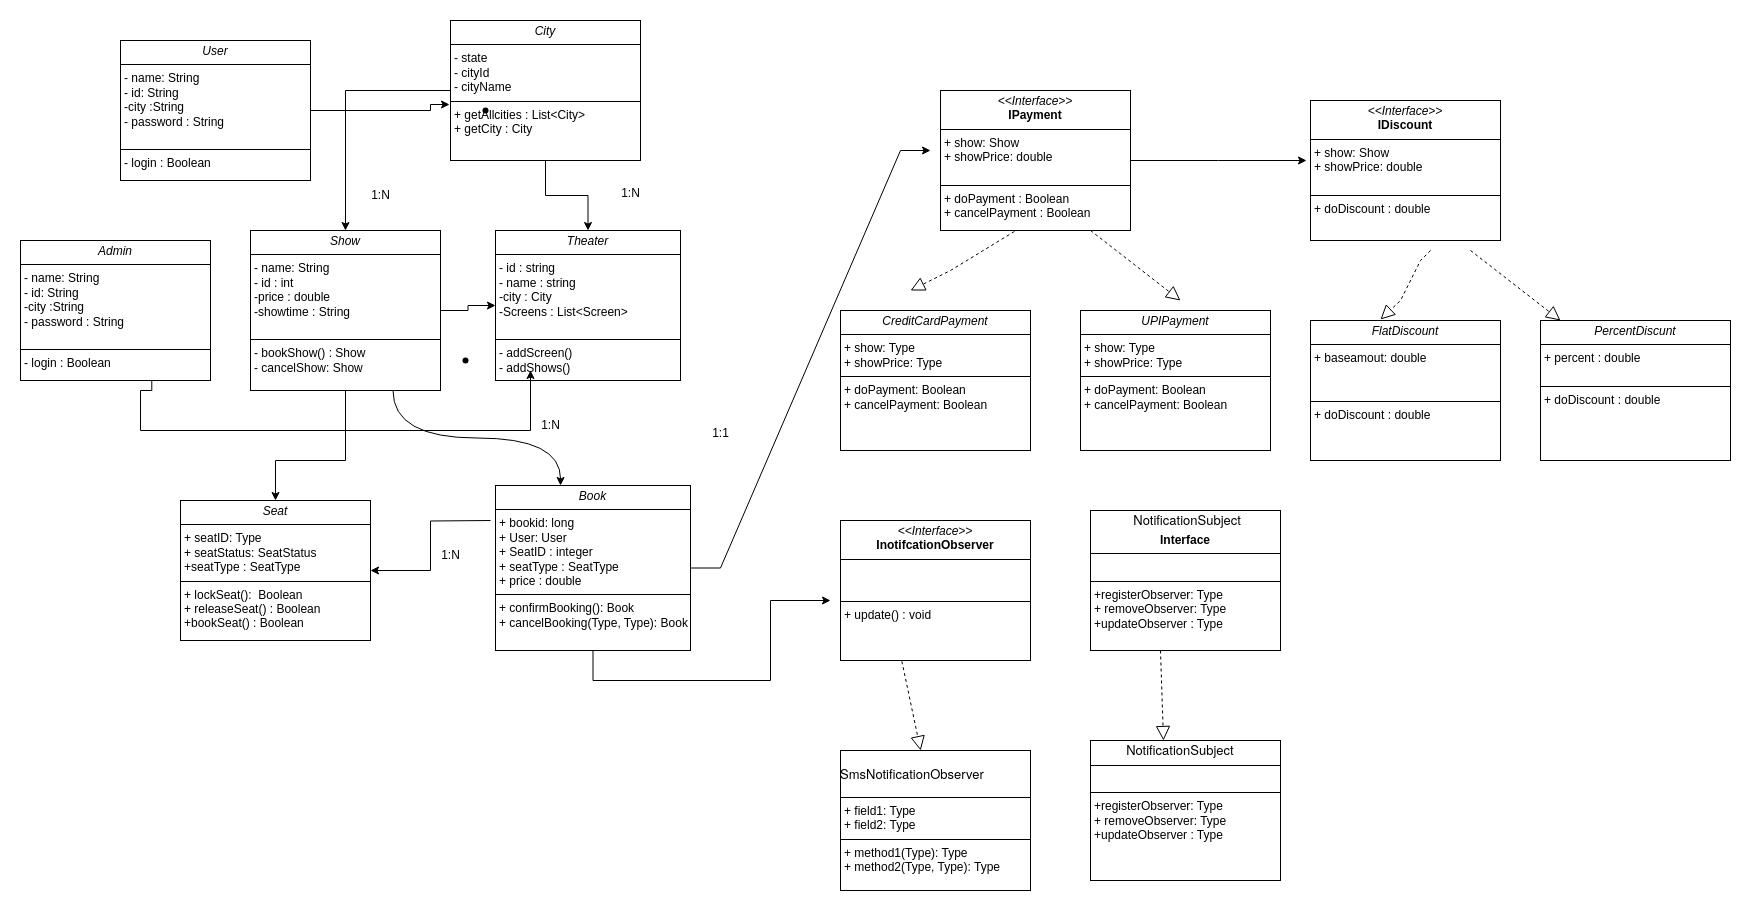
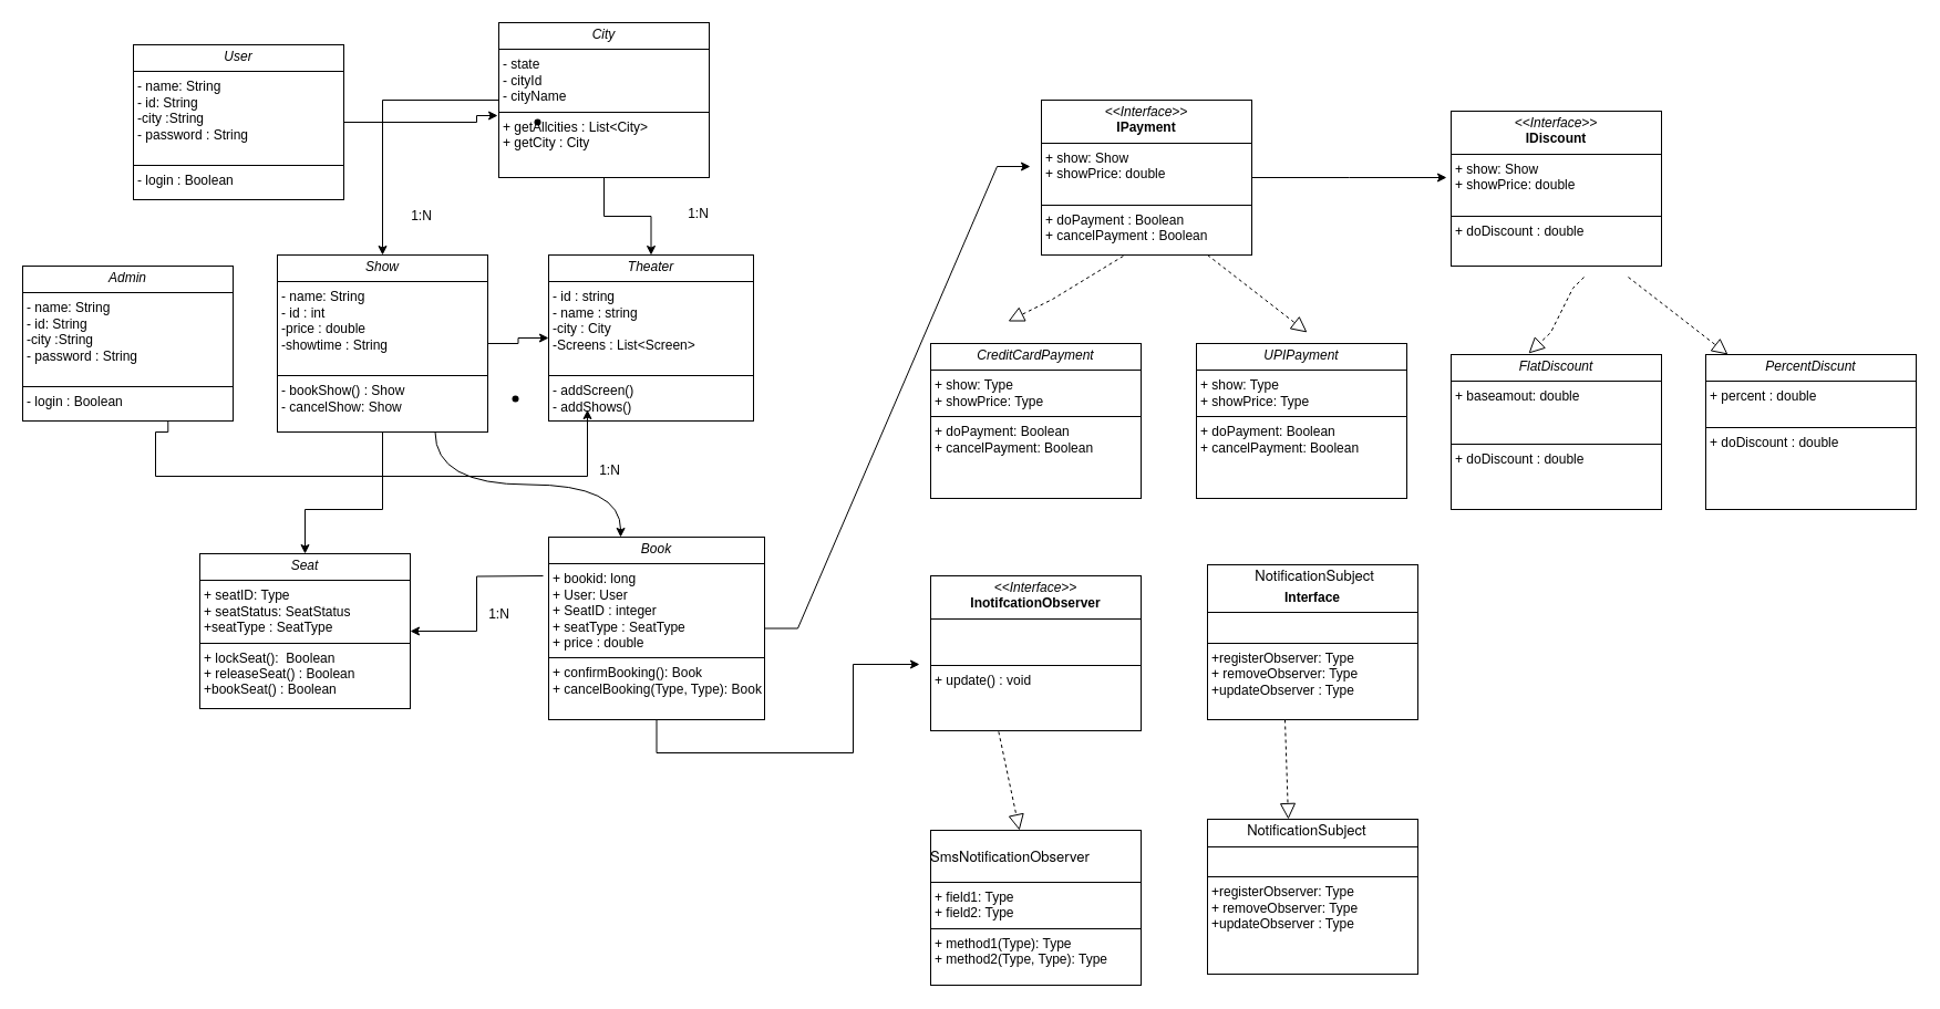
- <mxCell id="36" value="1:1" style="text;html=1;align=center;verticalAlign=middle;resizable=0;points=[];autosize=1;strokeColor=none;fillColor=none;labelBackgroundColor=none;" parent="1" vertex="1"><mxGeometry x="700" y="418" width="40" height="30" as="geometry" /></mxCell>
